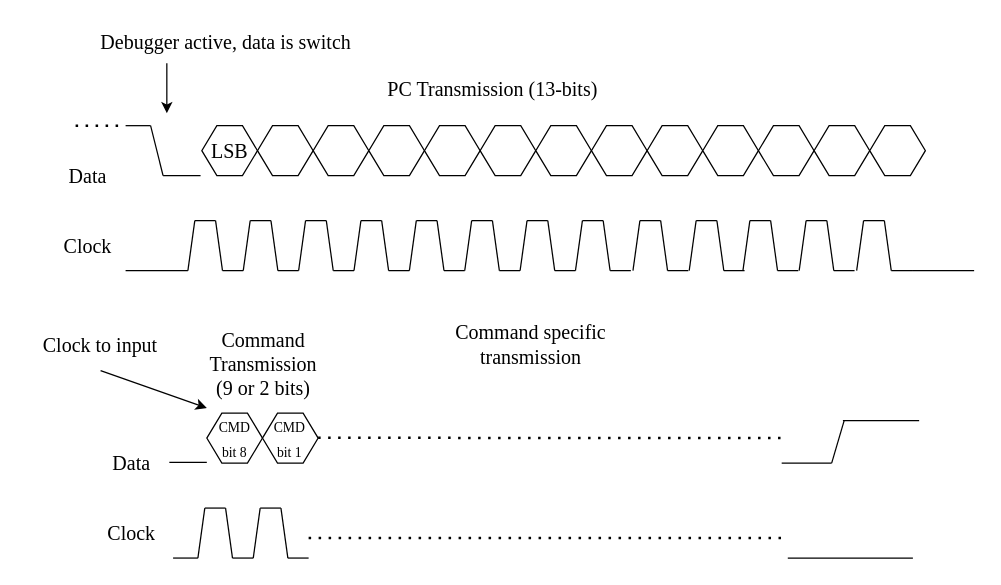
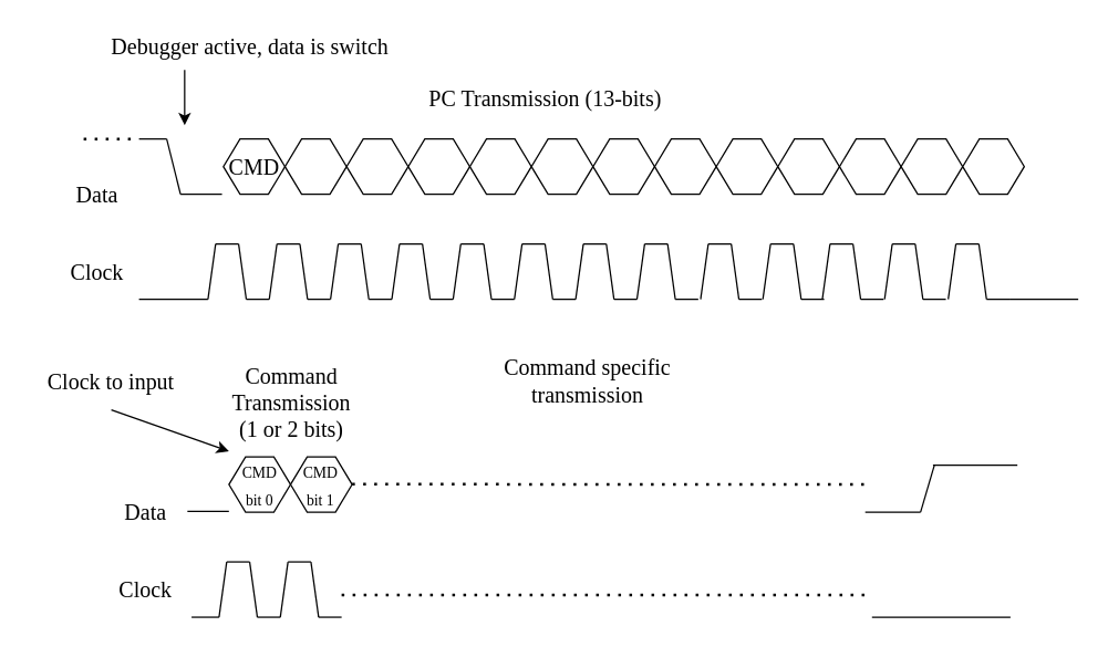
- <mxCell id="90" value="LSB" style="text;html=1;strokeColor=none;fillColor=none;align=center;verticalAlign=middle;whiteSpace=wrap;rounded=0;fontFamily=Architects Daughter;fontSize=16;fontStyle=0" vertex="1" parent="76"><mxGeometry x="4.54" y="10" width="35.46" height="20" as="geometry" /></mxCell>
+ <mxCell id="90" value="CMD" style="text;html=1;strokeColor=none;fillColor=none;align=center;verticalAlign=middle;whiteSpace=wrap;rounded=0;fontFamily=Architects Daughter;fontSize=16;fontStyle=0" vertex="1" parent="76"><mxGeometry x="4.54" y="10" width="35.46" height="20" as="geometry" /></mxCell>
- <mxCell id="115" value="Command Transmission (9 or 2 bits)" style="text;html=1;strokeColor=none;fillColor=none;align=center;verticalAlign=middle;whiteSpace=wrap;rounded=0;fontFamily=Architects Daughter;fontSize=16;" vertex="1" parent="1"><mxGeometry x="161" y="226" width="98.54" height="130" as="geometry" /></mxCell>
+ <mxCell id="115" value="Command Transmission (1 or 2 bits)" style="text;html=1;strokeColor=none;fillColor=none;align=center;verticalAlign=middle;whiteSpace=wrap;rounded=0;fontFamily=Architects Daughter;fontSize=16;" vertex="1" parent="1"><mxGeometry x="161" y="226" width="98.54" height="130" as="geometry" /></mxCell>
- <mxCell id="110" value="&lt;font style=&quot;font-size: 11px&quot;&gt;CMD&lt;br&gt;bit 8&lt;/font&gt;" style="text;html=1;strokeColor=none;fillColor=none;align=center;verticalAlign=middle;whiteSpace=wrap;rounded=0;fontFamily=Architects Daughter;fontSize=16;fontStyle=0" vertex="1" parent="107"><mxGeometry x="-26.46" y="10" width="35.46" height="20" as="geometry" /></mxCell>
+ <mxCell id="110" value="&lt;font style=&quot;font-size: 11px&quot;&gt;CMD&lt;br&gt;bit 0&lt;/font&gt;" style="text;html=1;strokeColor=none;fillColor=none;align=center;verticalAlign=middle;whiteSpace=wrap;rounded=0;fontFamily=Architects Daughter;fontSize=16;fontStyle=0" vertex="1" parent="107"><mxGeometry x="-26.46" y="10" width="35.46" height="20" as="geometry" /></mxCell>
